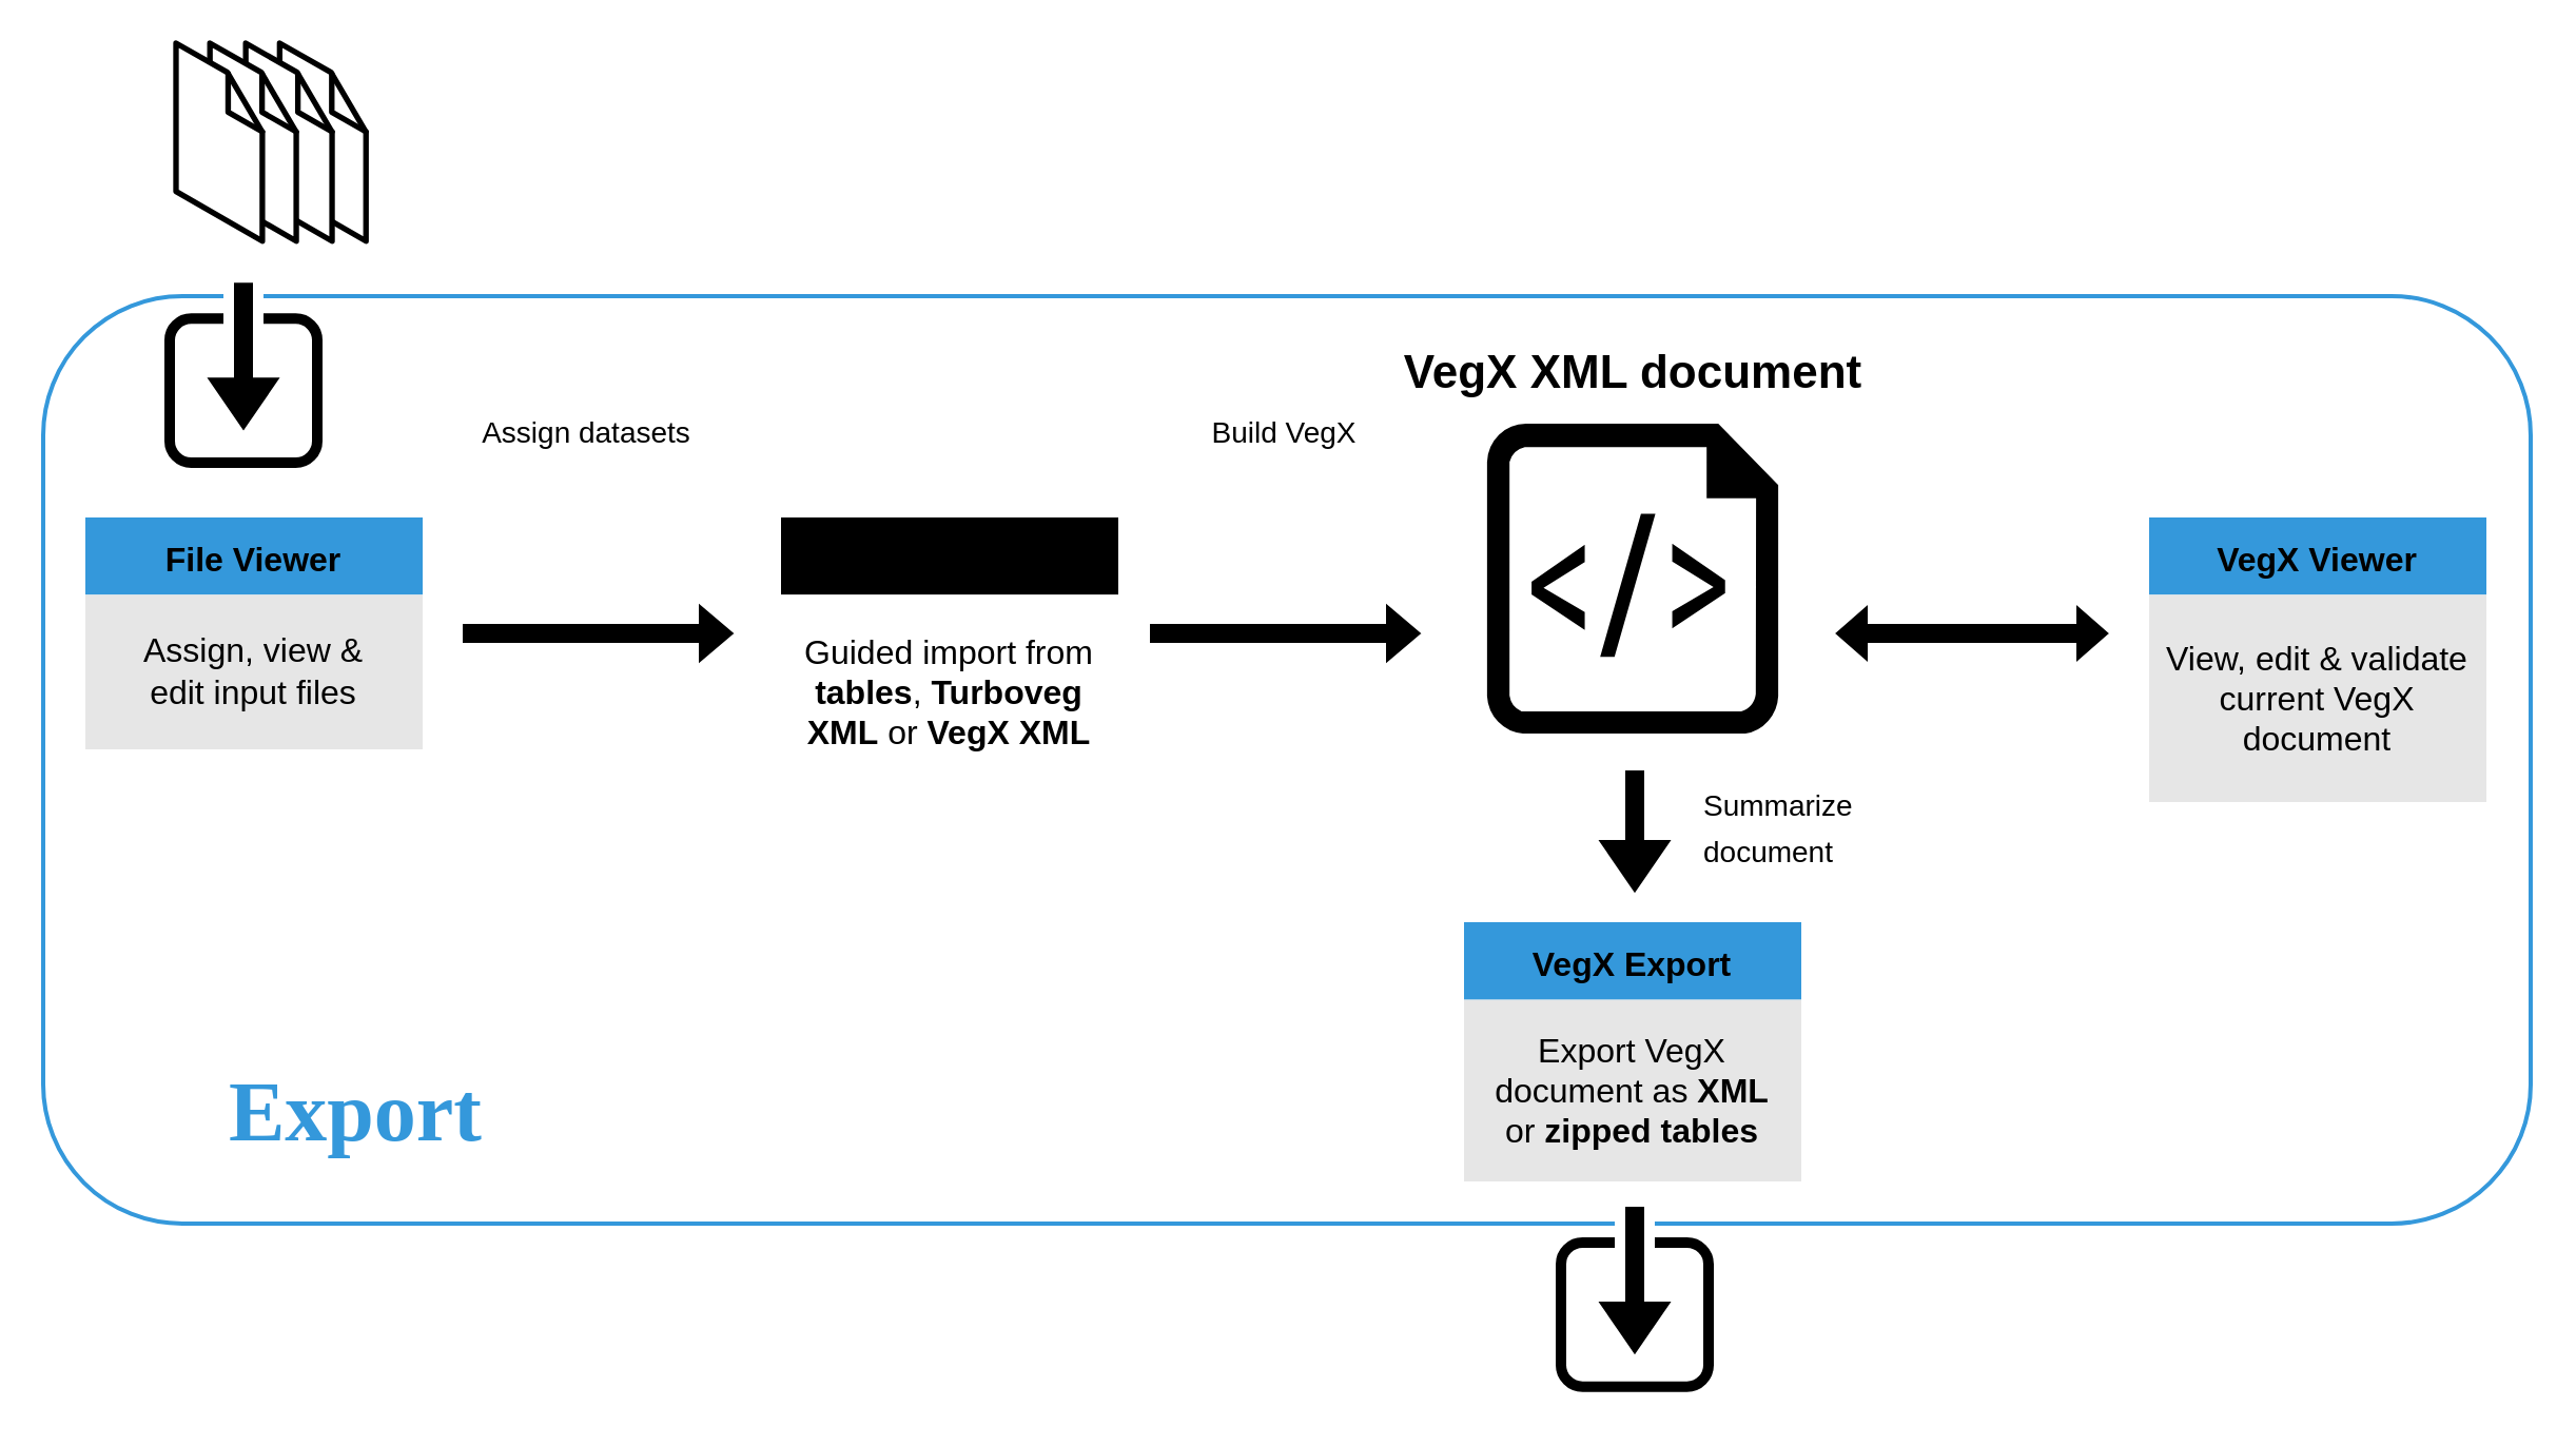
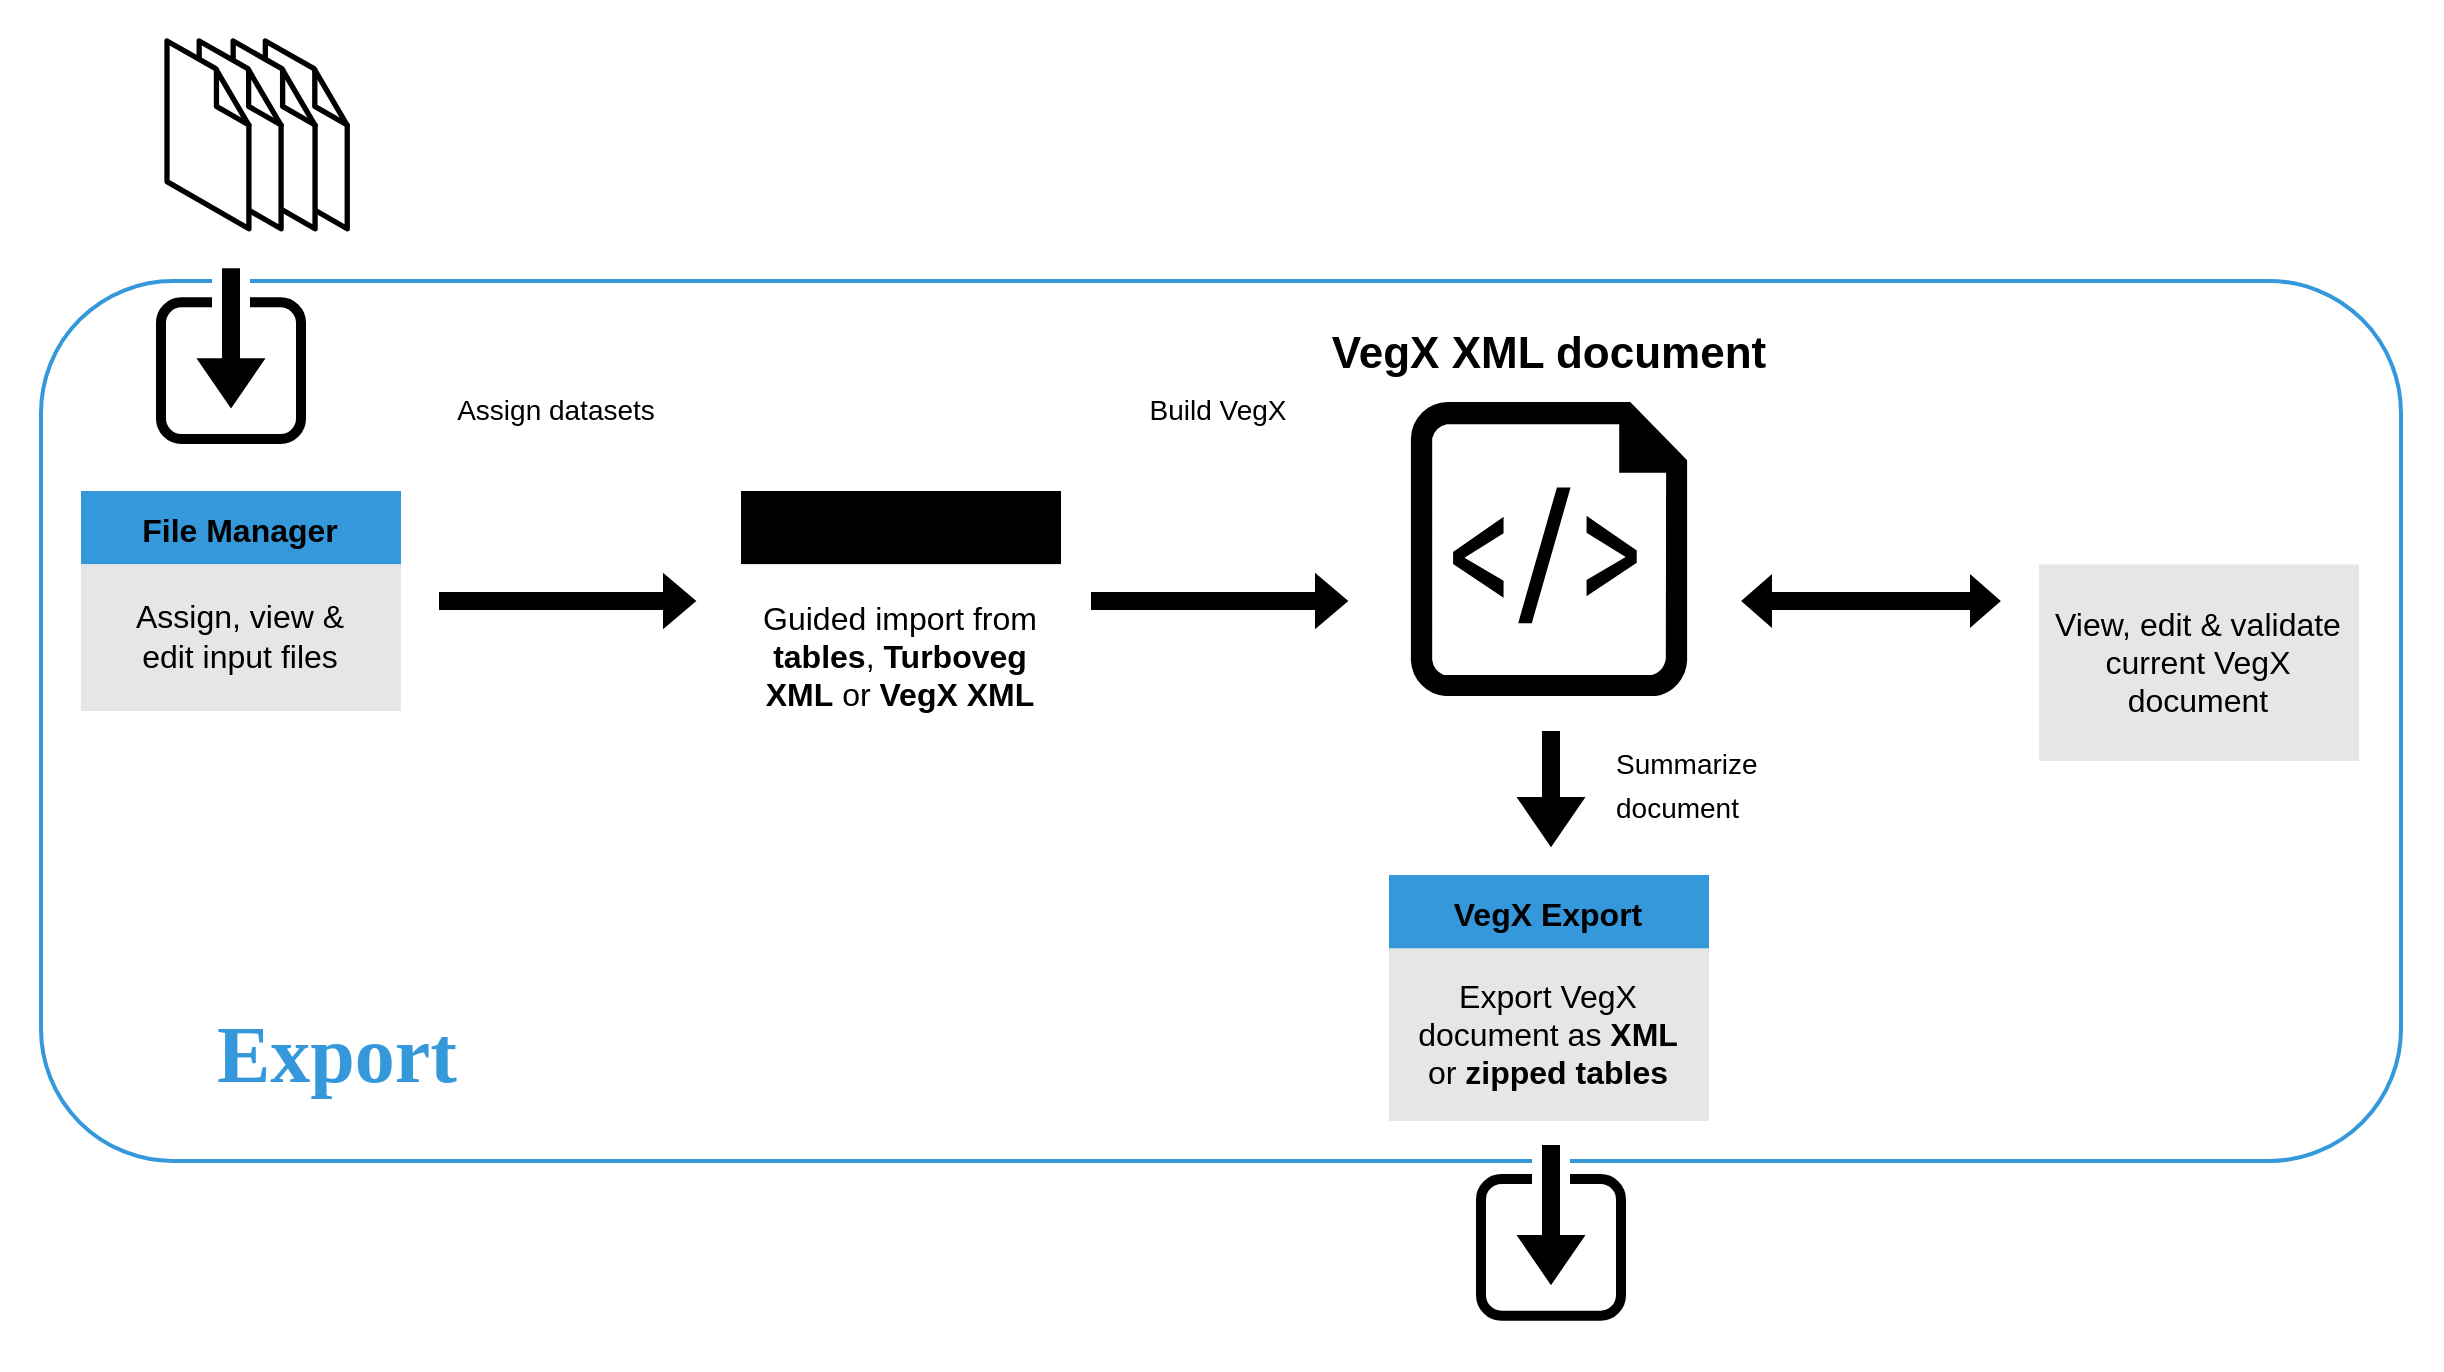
- <mxCell id="14" value="&lt;b&gt;&lt;font style=&quot;font-size: 16px;&quot;&gt;File Viewer&lt;/font&gt;&lt;/b&gt;" style="rounded=0;whiteSpace=wrap;html=1;shadow=0;glass=0;sketch=0;fillStyle=auto;fontSize=20;strokeColor=none;strokeWidth=2;fillColor=#3498db;" vertex="1" parent="1"><mxGeometry x="40" y="245" width="160" height="36.667" as="geometry" /></mxCell>
+ <mxCell id="14" value="&lt;b&gt;&lt;font style=&quot;font-size: 16px;&quot;&gt;File Manager&lt;/font&gt;&lt;/b&gt;" style="rounded=0;whiteSpace=wrap;html=1;shadow=0;glass=0;sketch=0;fillStyle=auto;fontSize=20;strokeColor=none;strokeWidth=2;fillColor=#3498db;" vertex="1" parent="1"><mxGeometry x="40" y="245" width="160" height="36.667" as="geometry" /></mxCell>
- <mxCell id="10" value="&lt;b&gt;&lt;font style=&quot;font-size: 16px;&quot;&gt;VegX Viewer&lt;/font&gt;&lt;/b&gt;" style="rounded=0;whiteSpace=wrap;html=1;shadow=0;glass=0;sketch=0;fillStyle=auto;fontSize=20;strokeColor=none;strokeWidth=2;fillColor=#3498db;" vertex="1" parent="1"><mxGeometry x="1019" y="245" width="160" height="36.667" as="geometry" /></mxCell>
